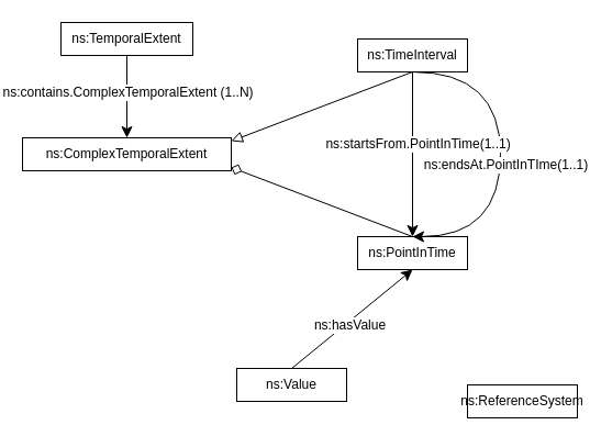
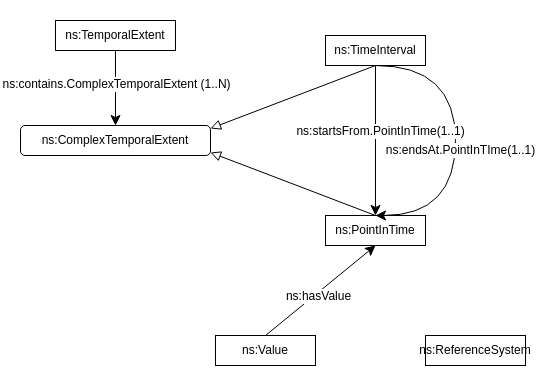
- <mxCell id="2" value="ns:ComplexTemporalExtent" style="rounded=0;whiteSpace=wrap;html=1;snapToPoint=1;points=[[0.1,0],[0.2,0],[0.3,0],[0.4,0],[0.5,0],[0.6,0],[0.7,0],[0.8,0],[0.9,0],[0,0.1],[0,0.3],[0,0.5],[0,0.7],[0,0.9],[0.1,1],[0.2,1],[0.3,1],[0.4,1],[0.5,1],[0.6,1],[0.7,1],[0.8,1],[0.9,1],[1,0.1],[1,0.3],[1,0.5],[1,0.7],[1,0.9]];" vertex="1" parent="1"><mxGeometry x="20" y="125" width="190" height="30" as="geometry" /></mxCell>
+ <mxCell id="2" value="ns:ComplexTemporalExtent" style="whiteSpace=wrap;html=1;snapToPoint=1;points=[[0.1,0],[0.2,0],[0.3,0],[0.4,0],[0.5,0],[0.6,0],[0.7,0],[0.8,0],[0.9,0],[0,0.1],[0,0.3],[0,0.5],[0,0.7],[0,0.9],[0.1,1],[0.2,1],[0.3,1],[0.4,1],[0.5,1],[0.6,1],[0.7,1],[0.8,1],[0.9,1],[1,0.1],[1,0.3],[1,0.5],[1,0.7],[1,0.9]];rounded=1;" vertex="1" parent="1"><mxGeometry x="20" y="125" width="190" height="30" as="geometry" /></mxCell>
- <mxCell id="9" value="" style="endArrow=diamond;html=1;fontColor=#000099;exitX=0.5;exitY=0;exitDx=0;exitDy=0;endFill=0;entryX=1;entryY=0.9;entryDx=0;entryDy=0;endSize=8;arcSize=0;" edge="1" parent="1" source="7" target="2"><mxGeometry width="50" height="50" relative="1" as="geometry"><mxPoint x="385" y="75" as="sourcePoint" /><mxPoint x="220" y="138" as="targetPoint" /></mxGeometry></mxCell>
+ <mxCell id="9" value="" style="endArrow=block;html=1;fontColor=#000099;exitX=0.5;exitY=0;exitDx=0;exitDy=0;endFill=0;entryX=1;entryY=0.9;entryDx=0;entryDy=0;endSize=8;arcSize=0;" edge="1" parent="1" source="7" target="2"><mxGeometry width="50" height="50" relative="1" as="geometry"><mxPoint x="385" y="75" as="sourcePoint" /><mxPoint x="220" y="138" as="targetPoint" /></mxGeometry></mxCell>
- <mxCell id="14" value="ns:ReferenceSystem" style="rounded=0;whiteSpace=wrap;html=1;snapToPoint=1;points=[[0.1,0],[0.2,0],[0.3,0],[0.4,0],[0.5,0],[0.6,0],[0.7,0],[0.8,0],[0.9,0],[0,0.1],[0,0.3],[0,0.5],[0,0.7],[0,0.9],[0.1,1],[0.2,1],[0.3,1],[0.4,1],[0.5,1],[0.6,1],[0.7,1],[0.8,1],[0.9,1],[1,0.1],[1,0.3],[1,0.5],[1,0.7],[1,0.9]];" vertex="1" parent="1"><mxGeometry x="425" y="350" width="100" height="30" as="geometry" /></mxCell>
+ <mxCell id="14" value="ns:ReferenceSystem" style="rounded=0;whiteSpace=wrap;html=1;snapToPoint=1;points=[[0.1,0],[0.2,0],[0.3,0],[0.4,0],[0.5,0],[0.6,0],[0.7,0],[0.8,0],[0.9,0],[0,0.1],[0,0.3],[0,0.5],[0,0.7],[0,0.9],[0.1,1],[0.2,1],[0.3,1],[0.4,1],[0.5,1],[0.6,1],[0.7,1],[0.8,1],[0.9,1],[1,0.1],[1,0.3],[1,0.5],[1,0.7],[1,0.9]];" vertex="1" parent="1"><mxGeometry x="425" y="335" width="100" height="30" as="geometry" /></mxCell>
